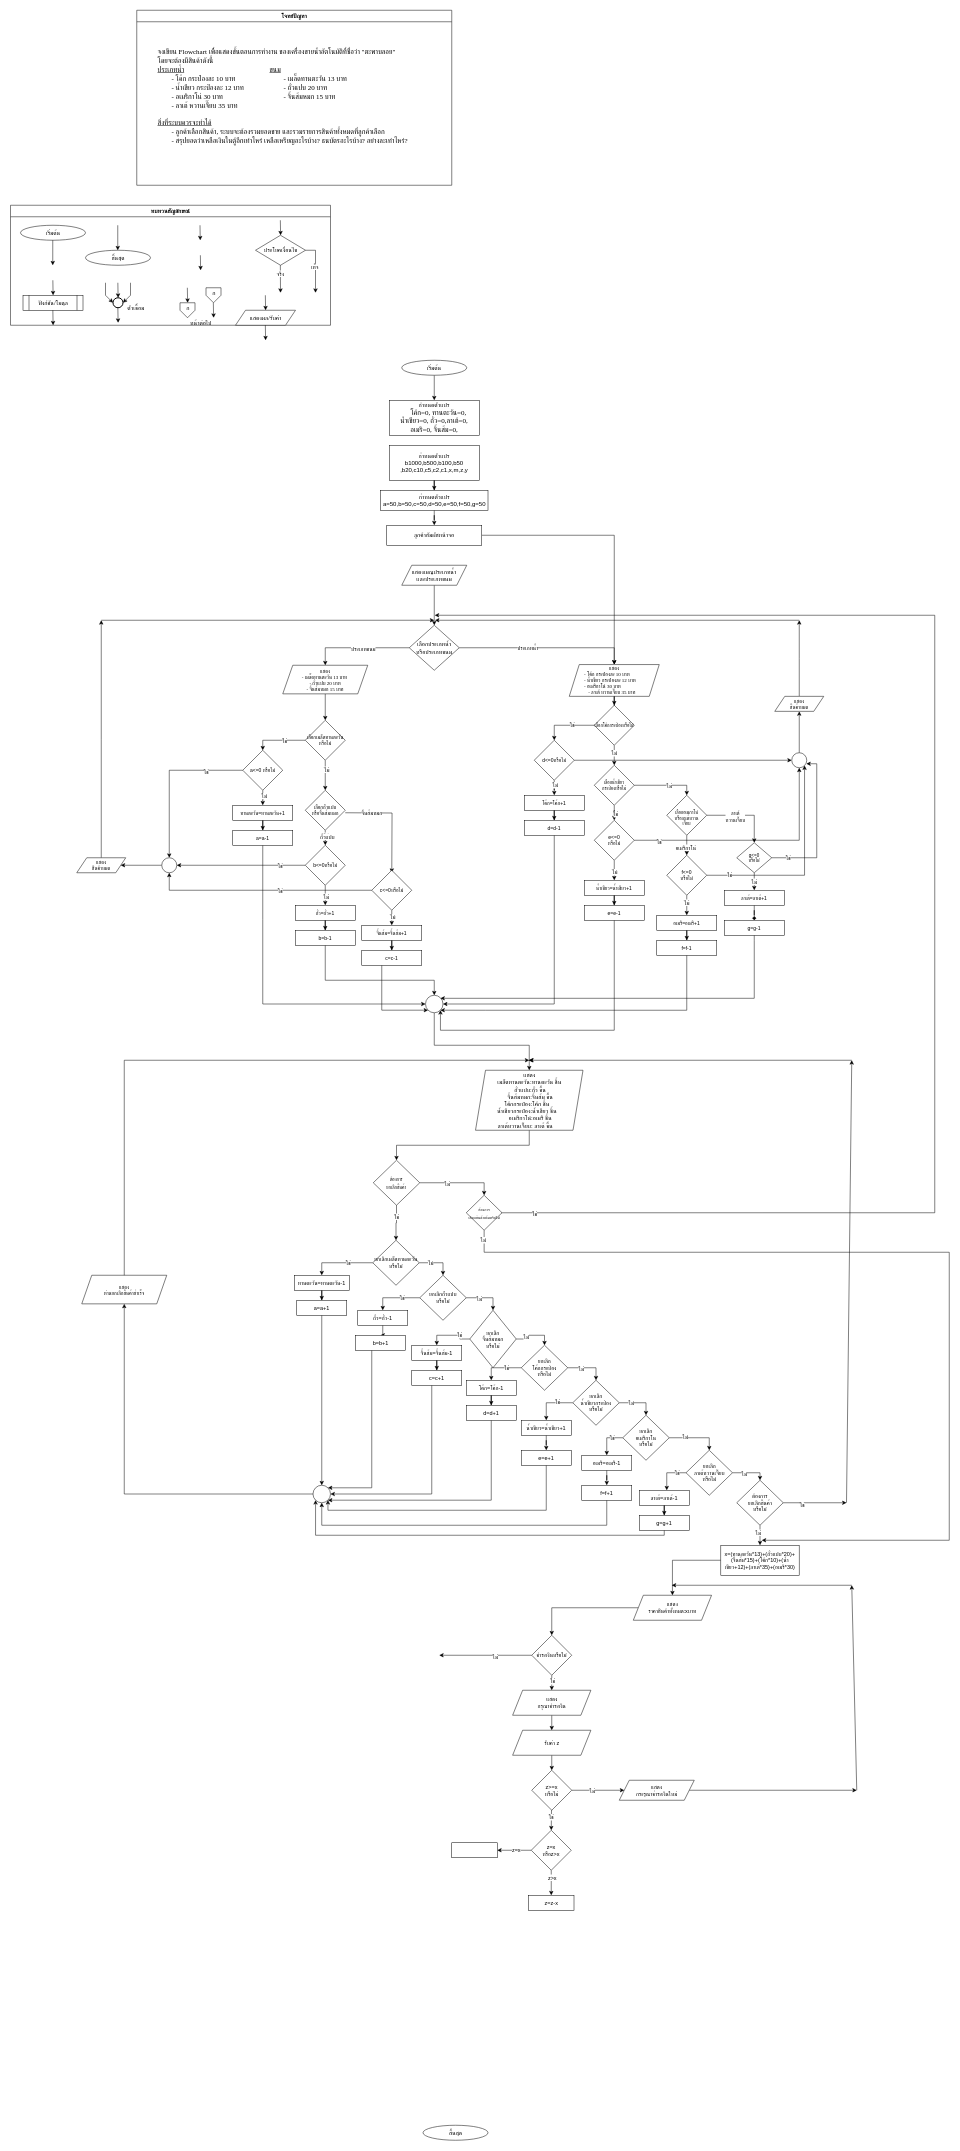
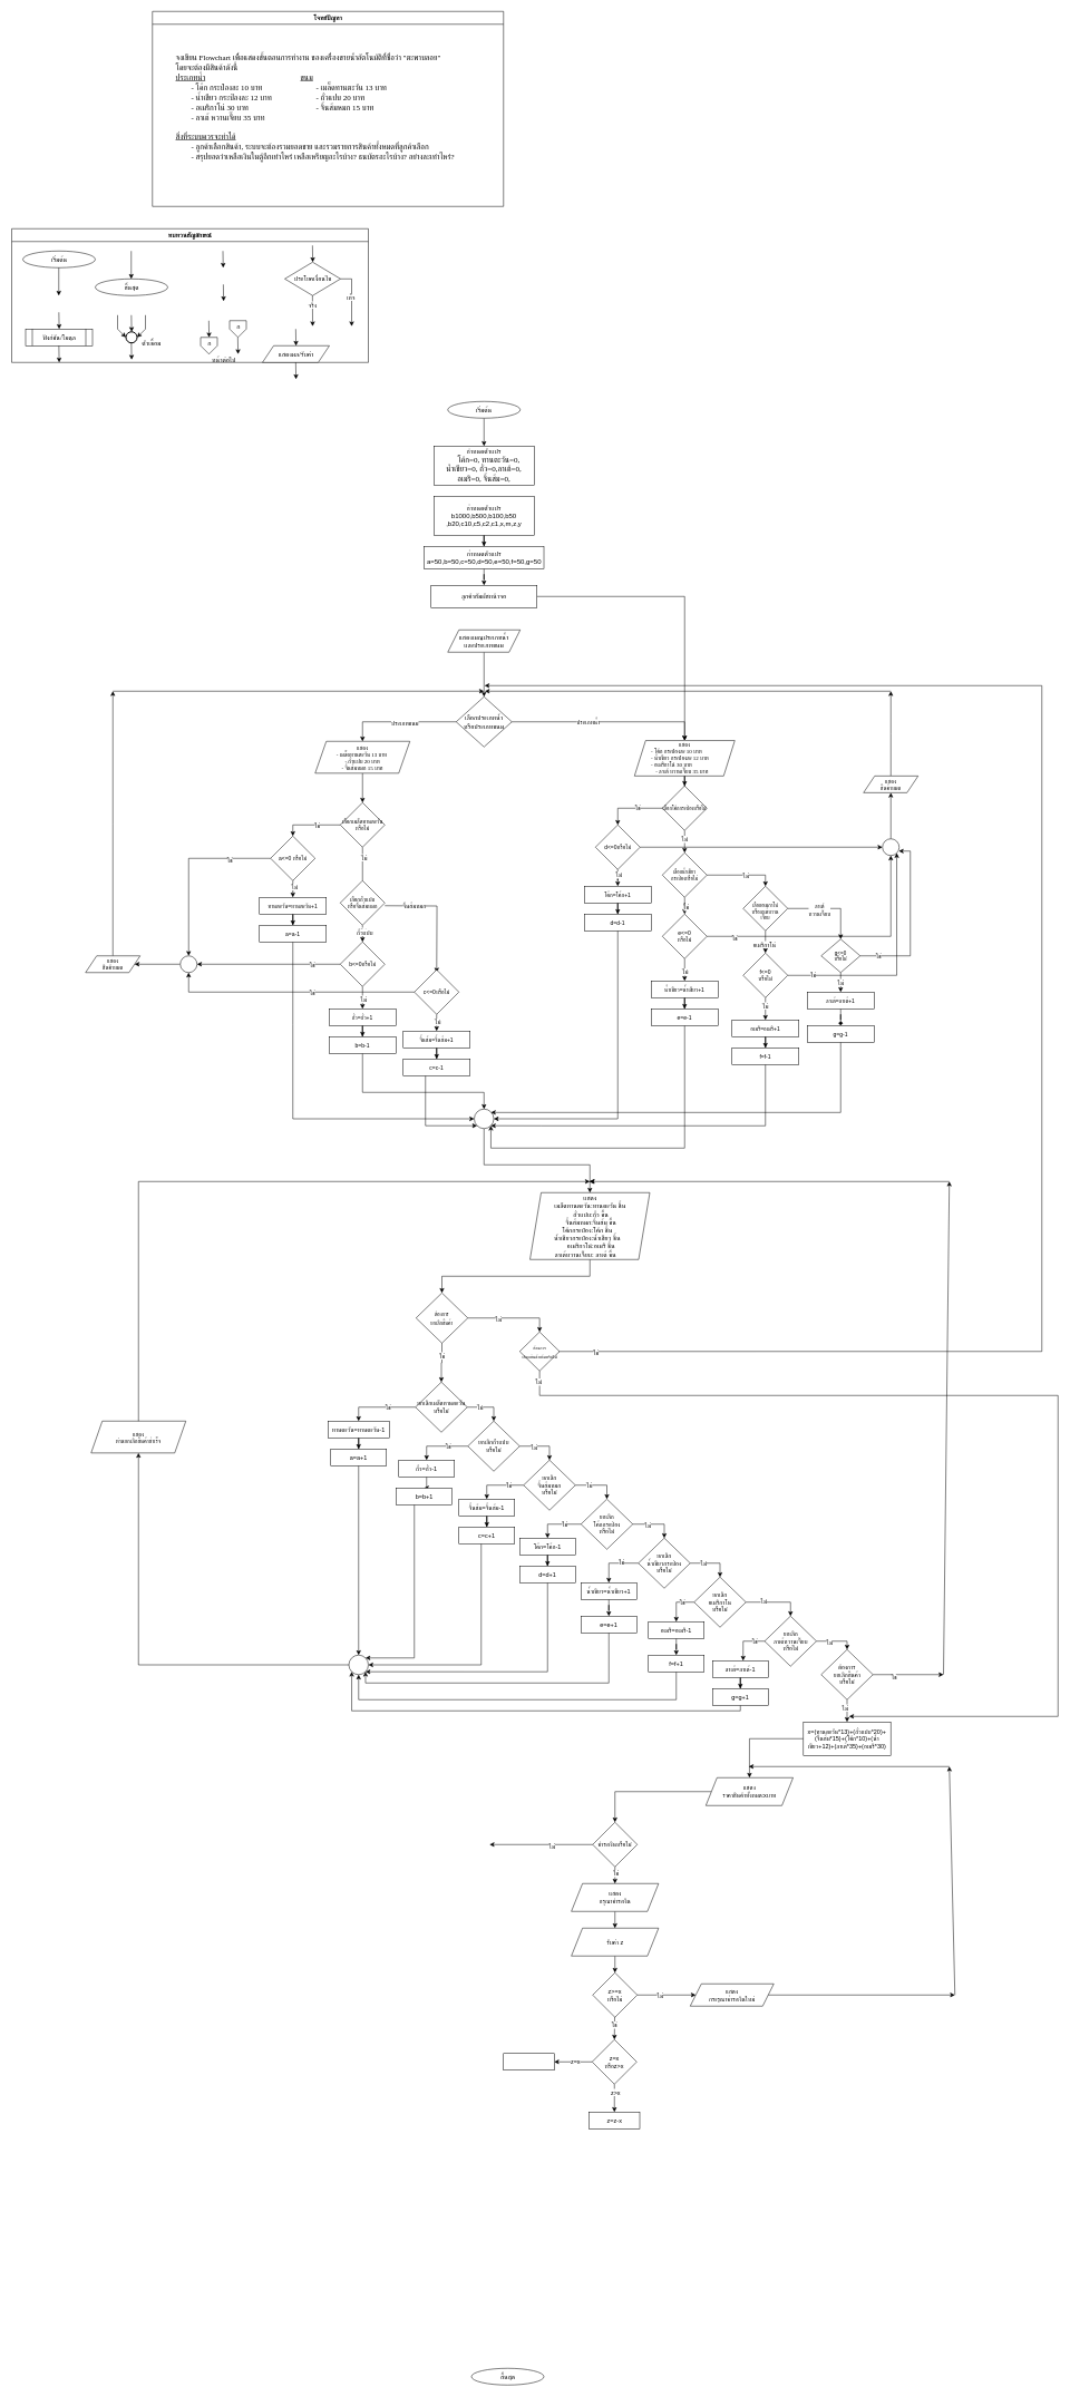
- <mxCell id="56" value="" style="edgeStyle=orthogonalEdgeStyle;rounded=0;orthogonalLoop=1;jettySize=auto;html=1;" parent="1" source="58" target="76" edge="1"><mxGeometry relative="1" as="geometry" /></mxCell>
+ <mxCell id="56" value="" style="edgeStyle=orthogonalEdgeStyle;rounded=0;orthogonalLoop=1;jettySize=auto;html=1;endArrow=none;" parent="1" source="58" target="76" edge="1"><mxGeometry relative="1" as="geometry" /></mxCell>
- <mxCell id="181" value="ยกเลิก&lt;div&gt;จิ้นส้มหมก&lt;div&gt;หรือไม่&lt;/div&gt;&lt;/div&gt;" style="rhombus;whiteSpace=wrap;html=1;fontSize=11;" parent="1" vertex="1"><mxGeometry x="939" y="2620" width="93" height="115" as="geometry" /></mxCell>
+ <mxCell id="181" value="ยกเลิก&lt;div&gt;จิ้นส้มหมก&lt;div&gt;หรือไม่&lt;/div&gt;&lt;/div&gt;" style="rhombus;whiteSpace=wrap;html=1;fontSize=11;" parent="1" vertex="1"><mxGeometry x="939" y="2620" width="93" height="90" as="geometry" /></mxCell>
